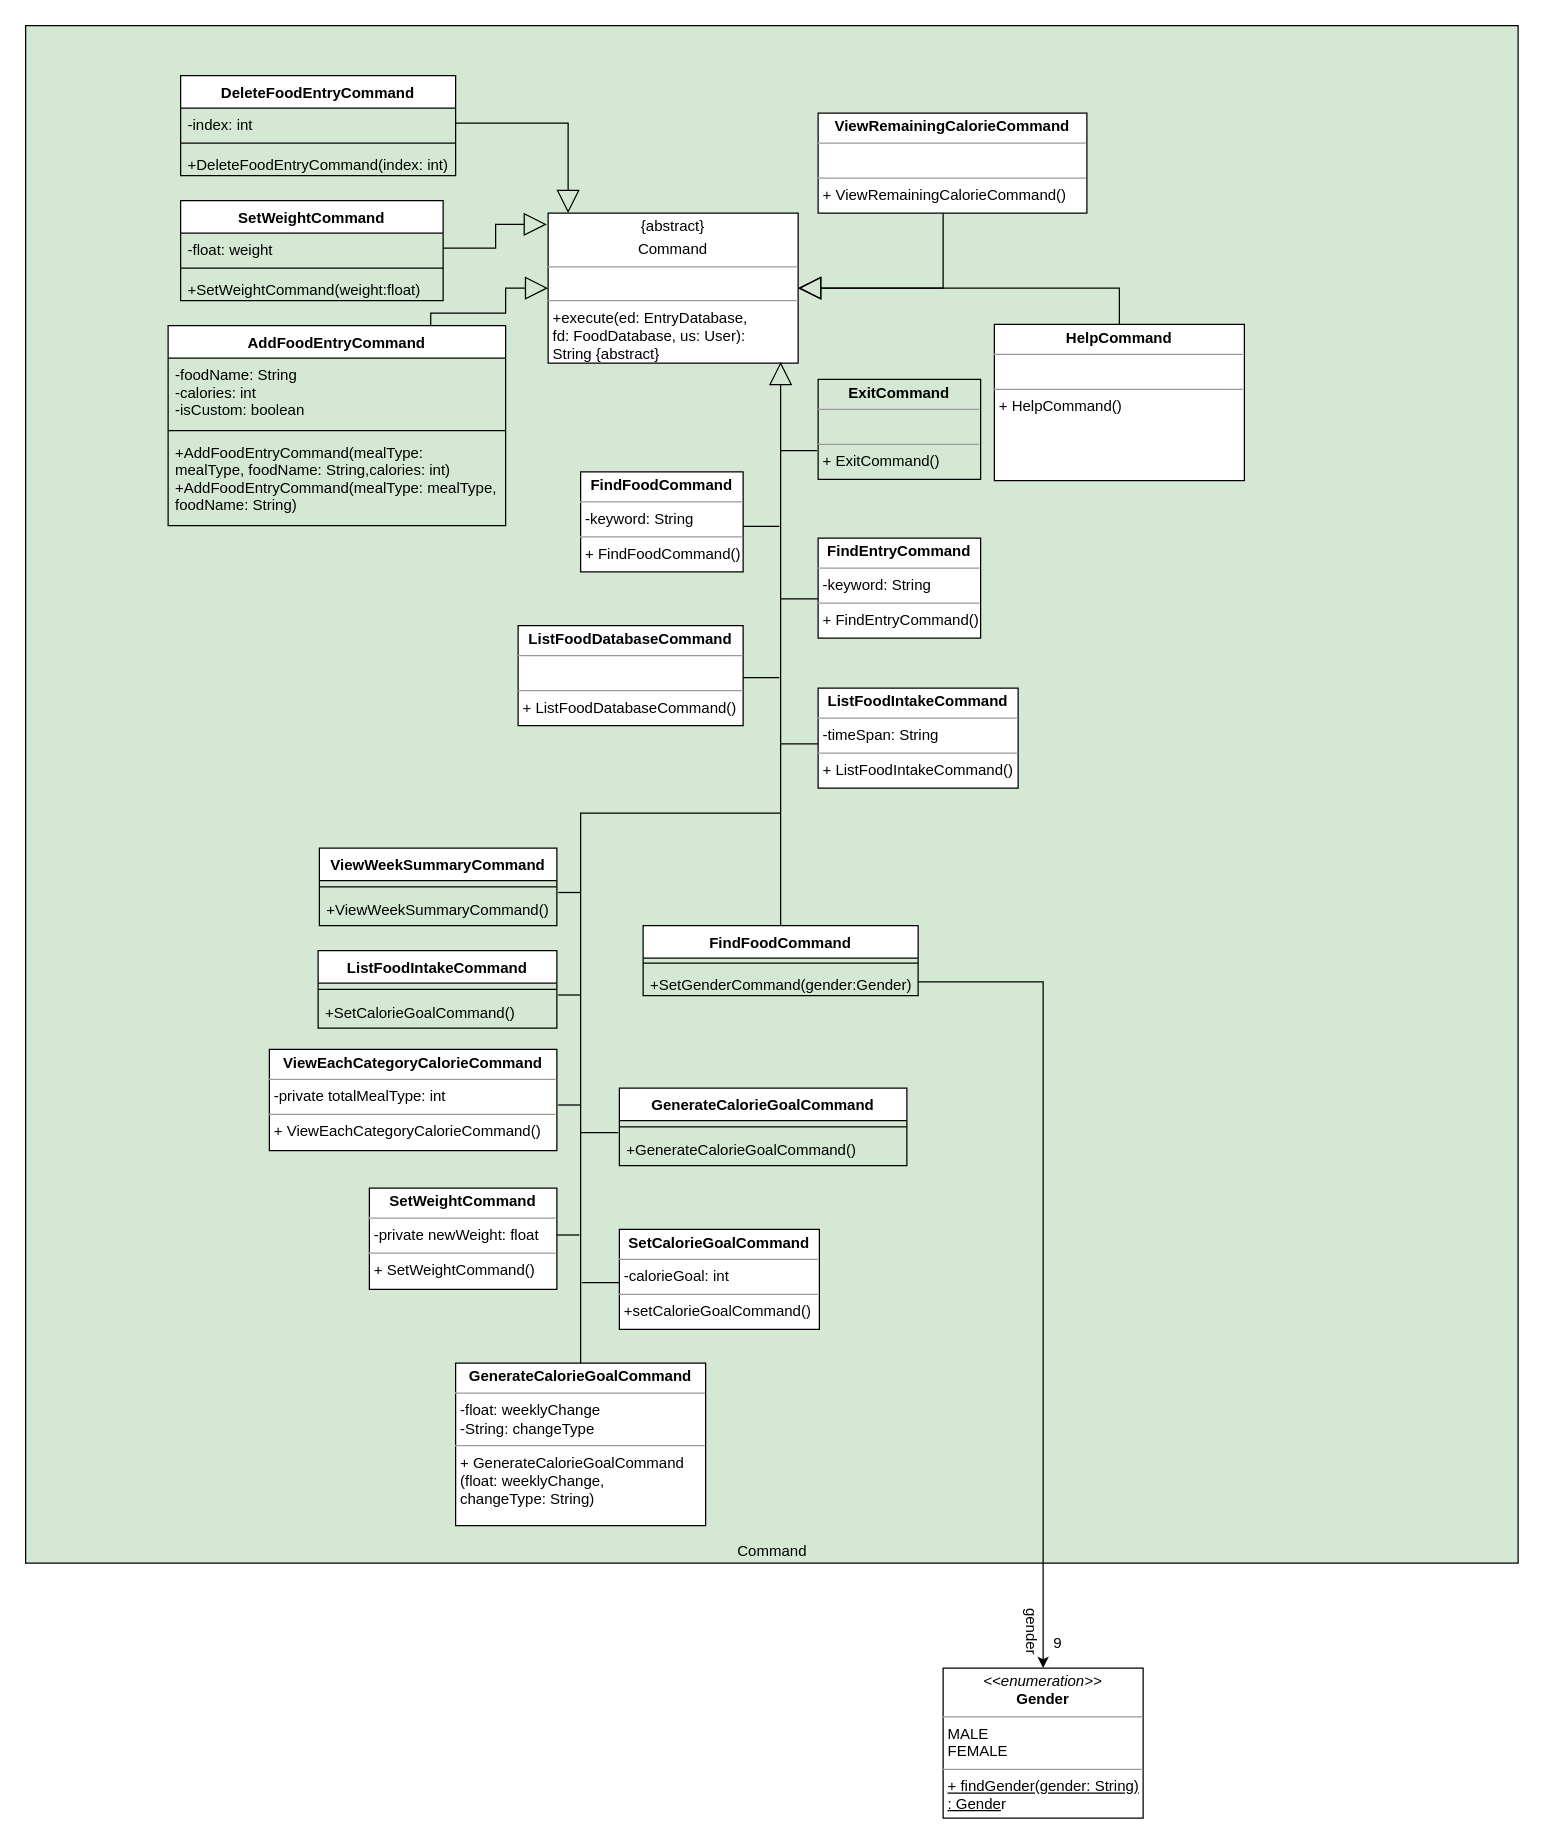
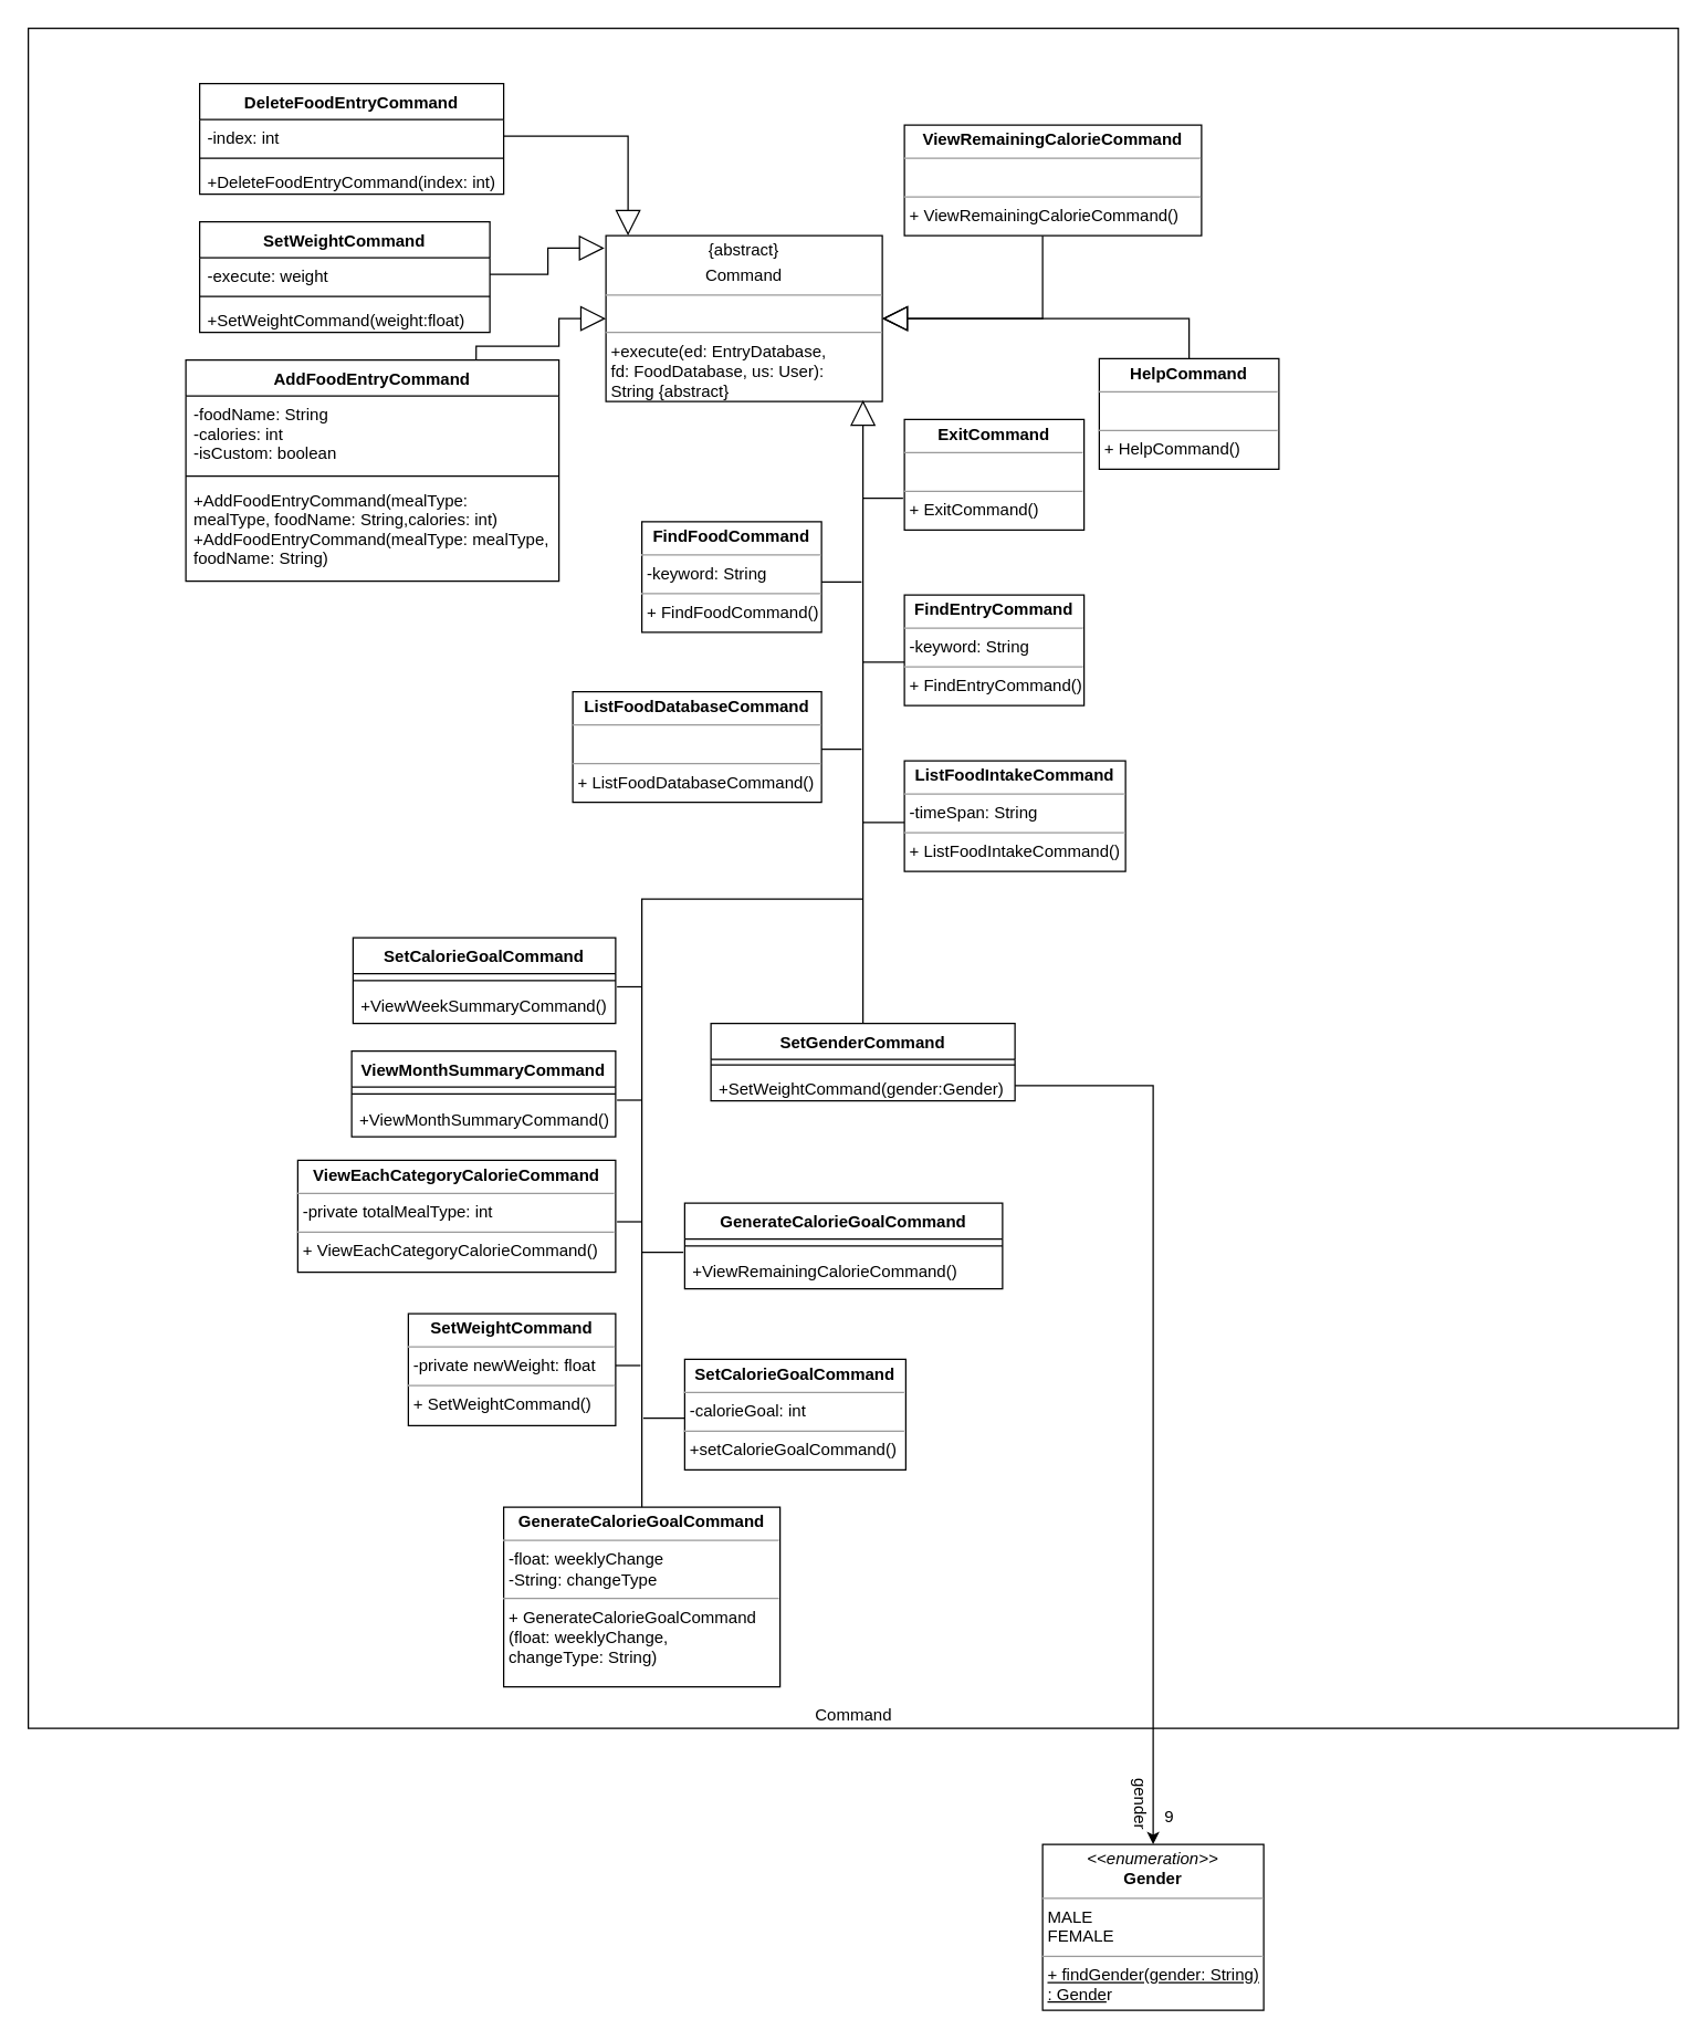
- <mxCell id="13" value="-float: weight" style="text;strokeColor=none;fillColor=none;align=left;verticalAlign=top;spacingLeft=4;spacingRight=4;overflow=hidden;rotatable=0;points=[[0,0.5],[1,0.5]];portConstraint=eastwest;" vertex="1" parent="12"><mxGeometry y="26" width="210" height="24" as="geometry" /></mxCell>
+ <mxCell id="13" value="-execute: weight" style="text;strokeColor=none;fillColor=none;align=left;verticalAlign=top;spacingLeft=4;spacingRight=4;overflow=hidden;rotatable=0;points=[[0,0.5],[1,0.5]];portConstraint=eastwest;" vertex="1" parent="12"><mxGeometry y="26" width="210" height="24" as="geometry" /></mxCell>
- <mxCell id="50" value="&lt;p style=&quot;margin: 0px ; margin-top: 4px ; text-align: center&quot;&gt;&lt;b&gt;HelpCommand&lt;/b&gt;&lt;/p&gt;&lt;hr size=&quot;1&quot;&gt;&lt;p style=&quot;margin: 0px ; margin-left: 4px&quot;&gt;&lt;br&gt;&lt;/p&gt;&lt;hr size=&quot;1&quot;&gt;&lt;p style=&quot;margin: 0px ; margin-left: 4px&quot;&gt;+ HelpCommand()&lt;/p&gt;" style="verticalAlign=top;align=left;overflow=fill;fontSize=12;fontFamily=Helvetica;html=1;" vertex="1" parent="1"><mxGeometry x="795" y="259" width="200" height="125" as="geometry" /></mxCell>
+ <mxCell id="50" value="&lt;p style=&quot;margin: 0px ; margin-top: 4px ; text-align: center&quot;&gt;&lt;b&gt;HelpCommand&lt;/b&gt;&lt;/p&gt;&lt;hr size=&quot;1&quot;&gt;&lt;p style=&quot;margin: 0px ; margin-left: 4px&quot;&gt;&lt;br&gt;&lt;/p&gt;&lt;hr size=&quot;1&quot;&gt;&lt;p style=&quot;margin: 0px ; margin-left: 4px&quot;&gt;+ HelpCommand()&lt;/p&gt;" style="verticalAlign=top;align=left;overflow=fill;fontSize=12;fontFamily=Helvetica;html=1;" vertex="1" parent="1"><mxGeometry x="795" y="259" width="130" height="80" as="geometry" /></mxCell>
- <mxCell id="51" value="&lt;p style=&quot;margin: 0px ; margin-top: 4px ; text-align: center&quot;&gt;&lt;b&gt;ExitCommand&lt;/b&gt;&lt;/p&gt;&lt;hr size=&quot;1&quot;&gt;&lt;p style=&quot;margin: 0px ; margin-left: 4px&quot;&gt;&lt;br&gt;&lt;/p&gt;&lt;hr size=&quot;1&quot;&gt;&lt;p style=&quot;margin: 0px ; margin-left: 4px&quot;&gt;+ ExitCommand()&lt;/p&gt;" style="verticalAlign=top;align=left;overflow=fill;fontSize=12;fontFamily=Helvetica;html=1;fillColor=#d5e8d4;" vertex="1" parent="1"><mxGeometry x="654" y="303" width="130" height="80" as="geometry" /></mxCell>
+ <mxCell id="51" value="&lt;p style=&quot;margin: 0px ; margin-top: 4px ; text-align: center&quot;&gt;&lt;b&gt;ExitCommand&lt;/b&gt;&lt;/p&gt;&lt;hr size=&quot;1&quot;&gt;&lt;p style=&quot;margin: 0px ; margin-left: 4px&quot;&gt;&lt;br&gt;&lt;/p&gt;&lt;hr size=&quot;1&quot;&gt;&lt;p style=&quot;margin: 0px ; margin-left: 4px&quot;&gt;+ ExitCommand()&lt;/p&gt;" style="verticalAlign=top;align=left;overflow=fill;fontSize=12;fontFamily=Helvetica;html=1;" vertex="1" parent="1"><mxGeometry x="654" y="303" width="130" height="80" as="geometry" /></mxCell>
- <mxCell id="2" value="Command" style="html=1;verticalAlign=bottom;fillColor=#d5e8d4;" vertex="1" parent="1"><mxGeometry x="20" y="20" width="1194" height="1230" as="geometry" /></mxCell>
+ <mxCell id="2" value="Command" style="html=1;verticalAlign=bottom;" vertex="1" parent="1"><mxGeometry x="20" y="20" width="1194" height="1230" as="geometry" /></mxCell>
- <mxCell id="41" value="ViewWeekSummaryCommand" style="swimlane;fontStyle=1;align=center;verticalAlign=top;childLayout=stackLayout;horizontal=1;startSize=26;horizontalStack=0;resizeParent=1;resizeParentMax=0;resizeLast=0;collapsible=1;marginBottom=0;" vertex="1" parent="1"><mxGeometry x="255" y="678" width="190" height="62" as="geometry" /></mxCell>
+ <mxCell id="41" value="SetCalorieGoalCommand" style="swimlane;fontStyle=1;align=center;verticalAlign=top;childLayout=stackLayout;horizontal=1;startSize=26;horizontalStack=0;resizeParent=1;resizeParentMax=0;resizeLast=0;collapsible=1;marginBottom=0;" vertex="1" parent="1"><mxGeometry x="255" y="678" width="190" height="62" as="geometry" /></mxCell>
- <mxCell id="16" value="FindFoodCommand" style="swimlane;fontStyle=1;align=center;verticalAlign=top;childLayout=stackLayout;horizontal=1;startSize=26;horizontalStack=0;resizeParent=1;resizeParentMax=0;resizeLast=0;collapsible=1;marginBottom=0;" vertex="1" parent="1"><mxGeometry x="514" y="740" width="220" height="56" as="geometry" /></mxCell>
+ <mxCell id="16" value="SetGenderCommand" style="swimlane;fontStyle=1;align=center;verticalAlign=top;childLayout=stackLayout;horizontal=1;startSize=26;horizontalStack=0;resizeParent=1;resizeParentMax=0;resizeLast=0;collapsible=1;marginBottom=0;" vertex="1" parent="1"><mxGeometry x="514" y="740" width="220" height="56" as="geometry" /></mxCell>
- <mxCell id="38" value="ListFoodIntakeCommand" style="swimlane;fontStyle=1;align=center;verticalAlign=top;childLayout=stackLayout;horizontal=1;startSize=26;horizontalStack=0;resizeParent=1;resizeParentMax=0;resizeLast=0;collapsible=1;marginBottom=0;" vertex="1" parent="1"><mxGeometry x="254" y="760" width="191" height="62" as="geometry" /></mxCell>
+ <mxCell id="38" value="ViewMonthSummaryCommand" style="swimlane;fontStyle=1;align=center;verticalAlign=top;childLayout=stackLayout;horizontal=1;startSize=26;horizontalStack=0;resizeParent=1;resizeParentMax=0;resizeLast=0;collapsible=1;marginBottom=0;" vertex="1" parent="1"><mxGeometry x="254" y="760" width="191" height="62" as="geometry" /></mxCell>
- <mxCell id="18" value="+SetGenderCommand(gender:Gender)" style="text;strokeColor=none;fillColor=none;align=left;verticalAlign=top;spacingLeft=4;spacingRight=4;overflow=hidden;rotatable=0;points=[[0,0.5],[1,0.5]];portConstraint=eastwest;" vertex="1" parent="16"><mxGeometry y="34" width="220" height="22" as="geometry" /></mxCell>
+ <mxCell id="18" value="+SetWeightCommand(gender:Gender)" style="text;strokeColor=none;fillColor=none;align=left;verticalAlign=top;spacingLeft=4;spacingRight=4;overflow=hidden;rotatable=0;points=[[0,0.5],[1,0.5]];portConstraint=eastwest;" vertex="1" parent="16"><mxGeometry y="34" width="220" height="22" as="geometry" /></mxCell>
- <mxCell id="40" value="+SetCalorieGoalCommand()" style="text;strokeColor=none;fillColor=none;align=left;verticalAlign=top;spacingLeft=4;spacingRight=4;overflow=hidden;rotatable=0;points=[[0,0.5],[1,0.5]];portConstraint=eastwest;" vertex="1" parent="38"><mxGeometry y="36" width="191" height="26" as="geometry" /></mxCell>
+ <mxCell id="40" value="+ViewMonthSummaryCommand()" style="text;strokeColor=none;fillColor=none;align=left;verticalAlign=top;spacingLeft=4;spacingRight=4;overflow=hidden;rotatable=0;points=[[0,0.5],[1,0.5]];portConstraint=eastwest;" vertex="1" parent="38"><mxGeometry y="36" width="191" height="26" as="geometry" /></mxCell>
- <mxCell id="46" value="+GenerateCalorieGoalCommand()" style="text;strokeColor=none;fillColor=none;align=left;verticalAlign=top;spacingLeft=4;spacingRight=4;overflow=hidden;rotatable=0;points=[[0,0.5],[1,0.5]];portConstraint=eastwest;" vertex="1" parent="44"><mxGeometry y="36" width="230" height="26" as="geometry" /></mxCell>
+ <mxCell id="46" value="+ViewRemainingCalorieCommand()" style="text;strokeColor=none;fillColor=none;align=left;verticalAlign=top;spacingLeft=4;spacingRight=4;overflow=hidden;rotatable=0;points=[[0,0.5],[1,0.5]];portConstraint=eastwest;" vertex="1" parent="44"><mxGeometry y="36" width="230" height="26" as="geometry" /></mxCell>
